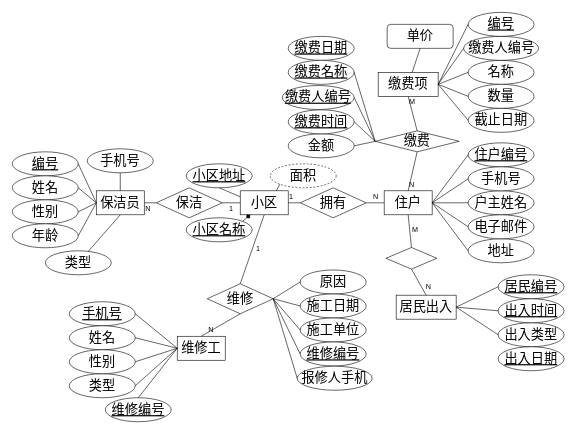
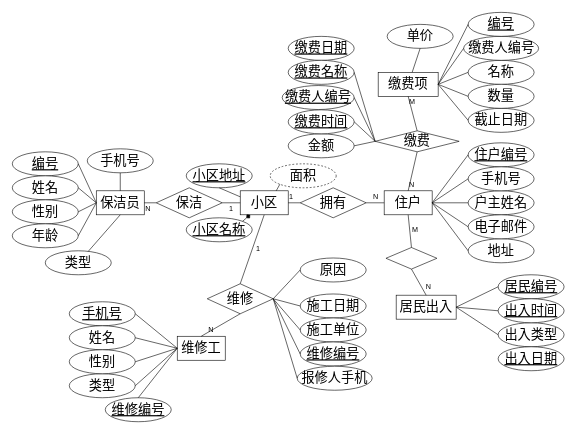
- <mxCell id="18" value="&lt;font style=&quot;font-size: 22px&quot;&gt;单价&lt;/font&gt;" style="whiteSpace=wrap;html=1;rounded=1;" parent="1" vertex="1"><mxGeometry x="645" y="40" width="110" height="40" as="geometry" /></mxCell>
+ <mxCell id="18" value="&lt;font style=&quot;font-size: 22px&quot;&gt;单价&lt;/font&gt;" style="ellipse;whiteSpace=wrap;html=1;" parent="1" vertex="1"><mxGeometry x="645" y="40" width="110" height="40" as="geometry" /></mxCell>
- <mxCell id="36" value="&lt;font style=&quot;font-size: 22px&quot;&gt;原因&lt;/font&gt;" style="ellipse;whiteSpace=wrap;html=1;" parent="1" vertex="1"><mxGeometry x="500" y="449.5" width="110" height="40" as="geometry" /></mxCell>
+ <mxCell id="36" value="&lt;font style=&quot;font-size: 22px&quot;&gt;原因&lt;/font&gt;" style="ellipse;whiteSpace=wrap;html=1;" parent="1" vertex="1"><mxGeometry x="500" y="429.5" width="110" height="40" as="geometry" /></mxCell>
